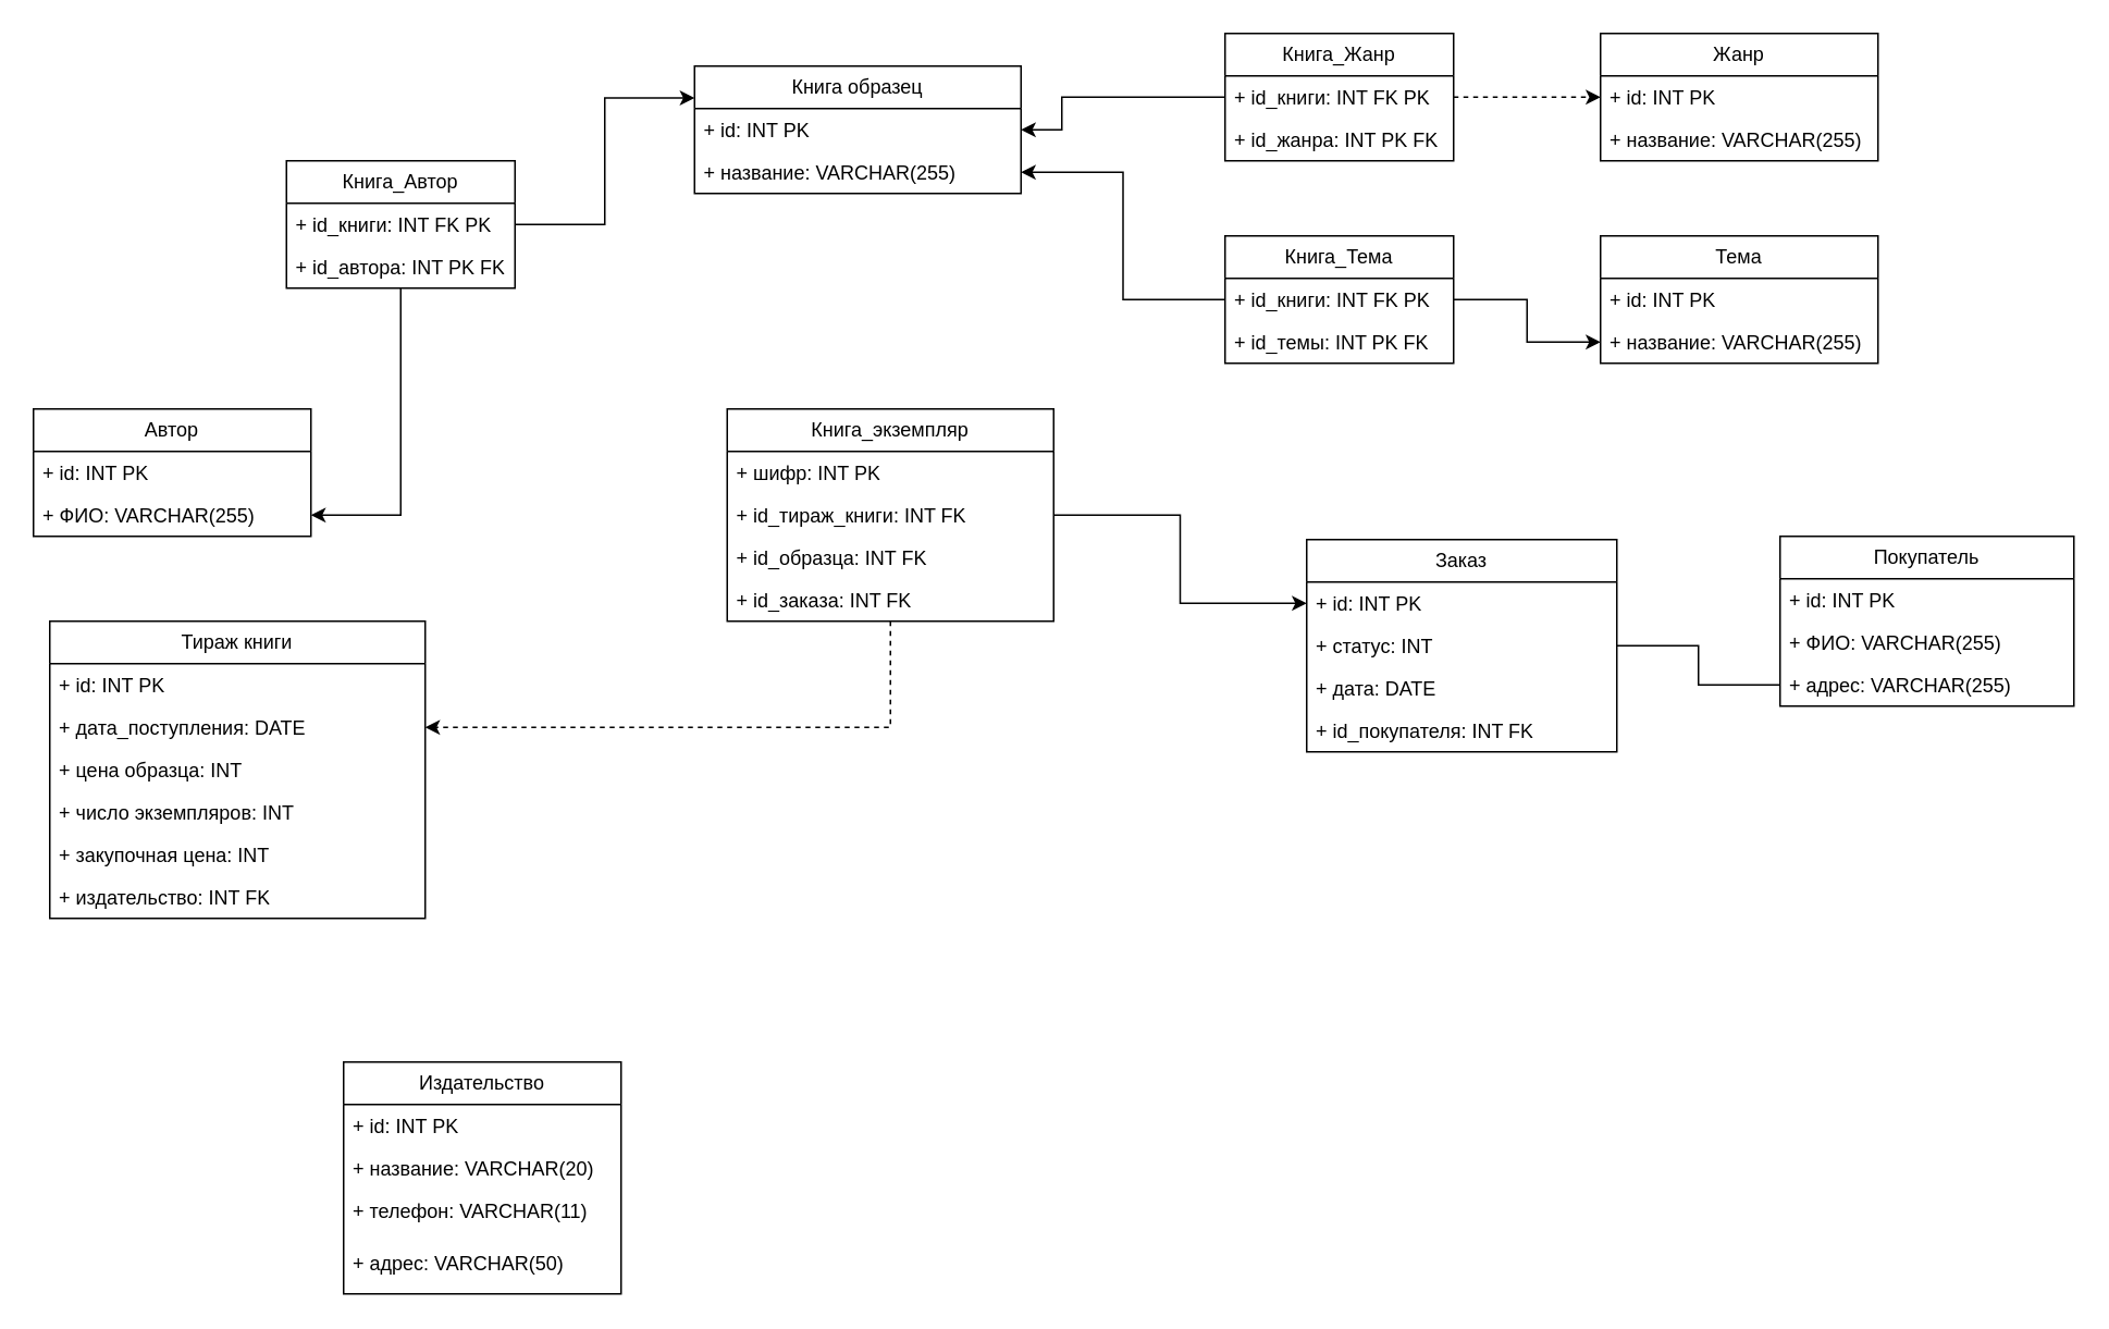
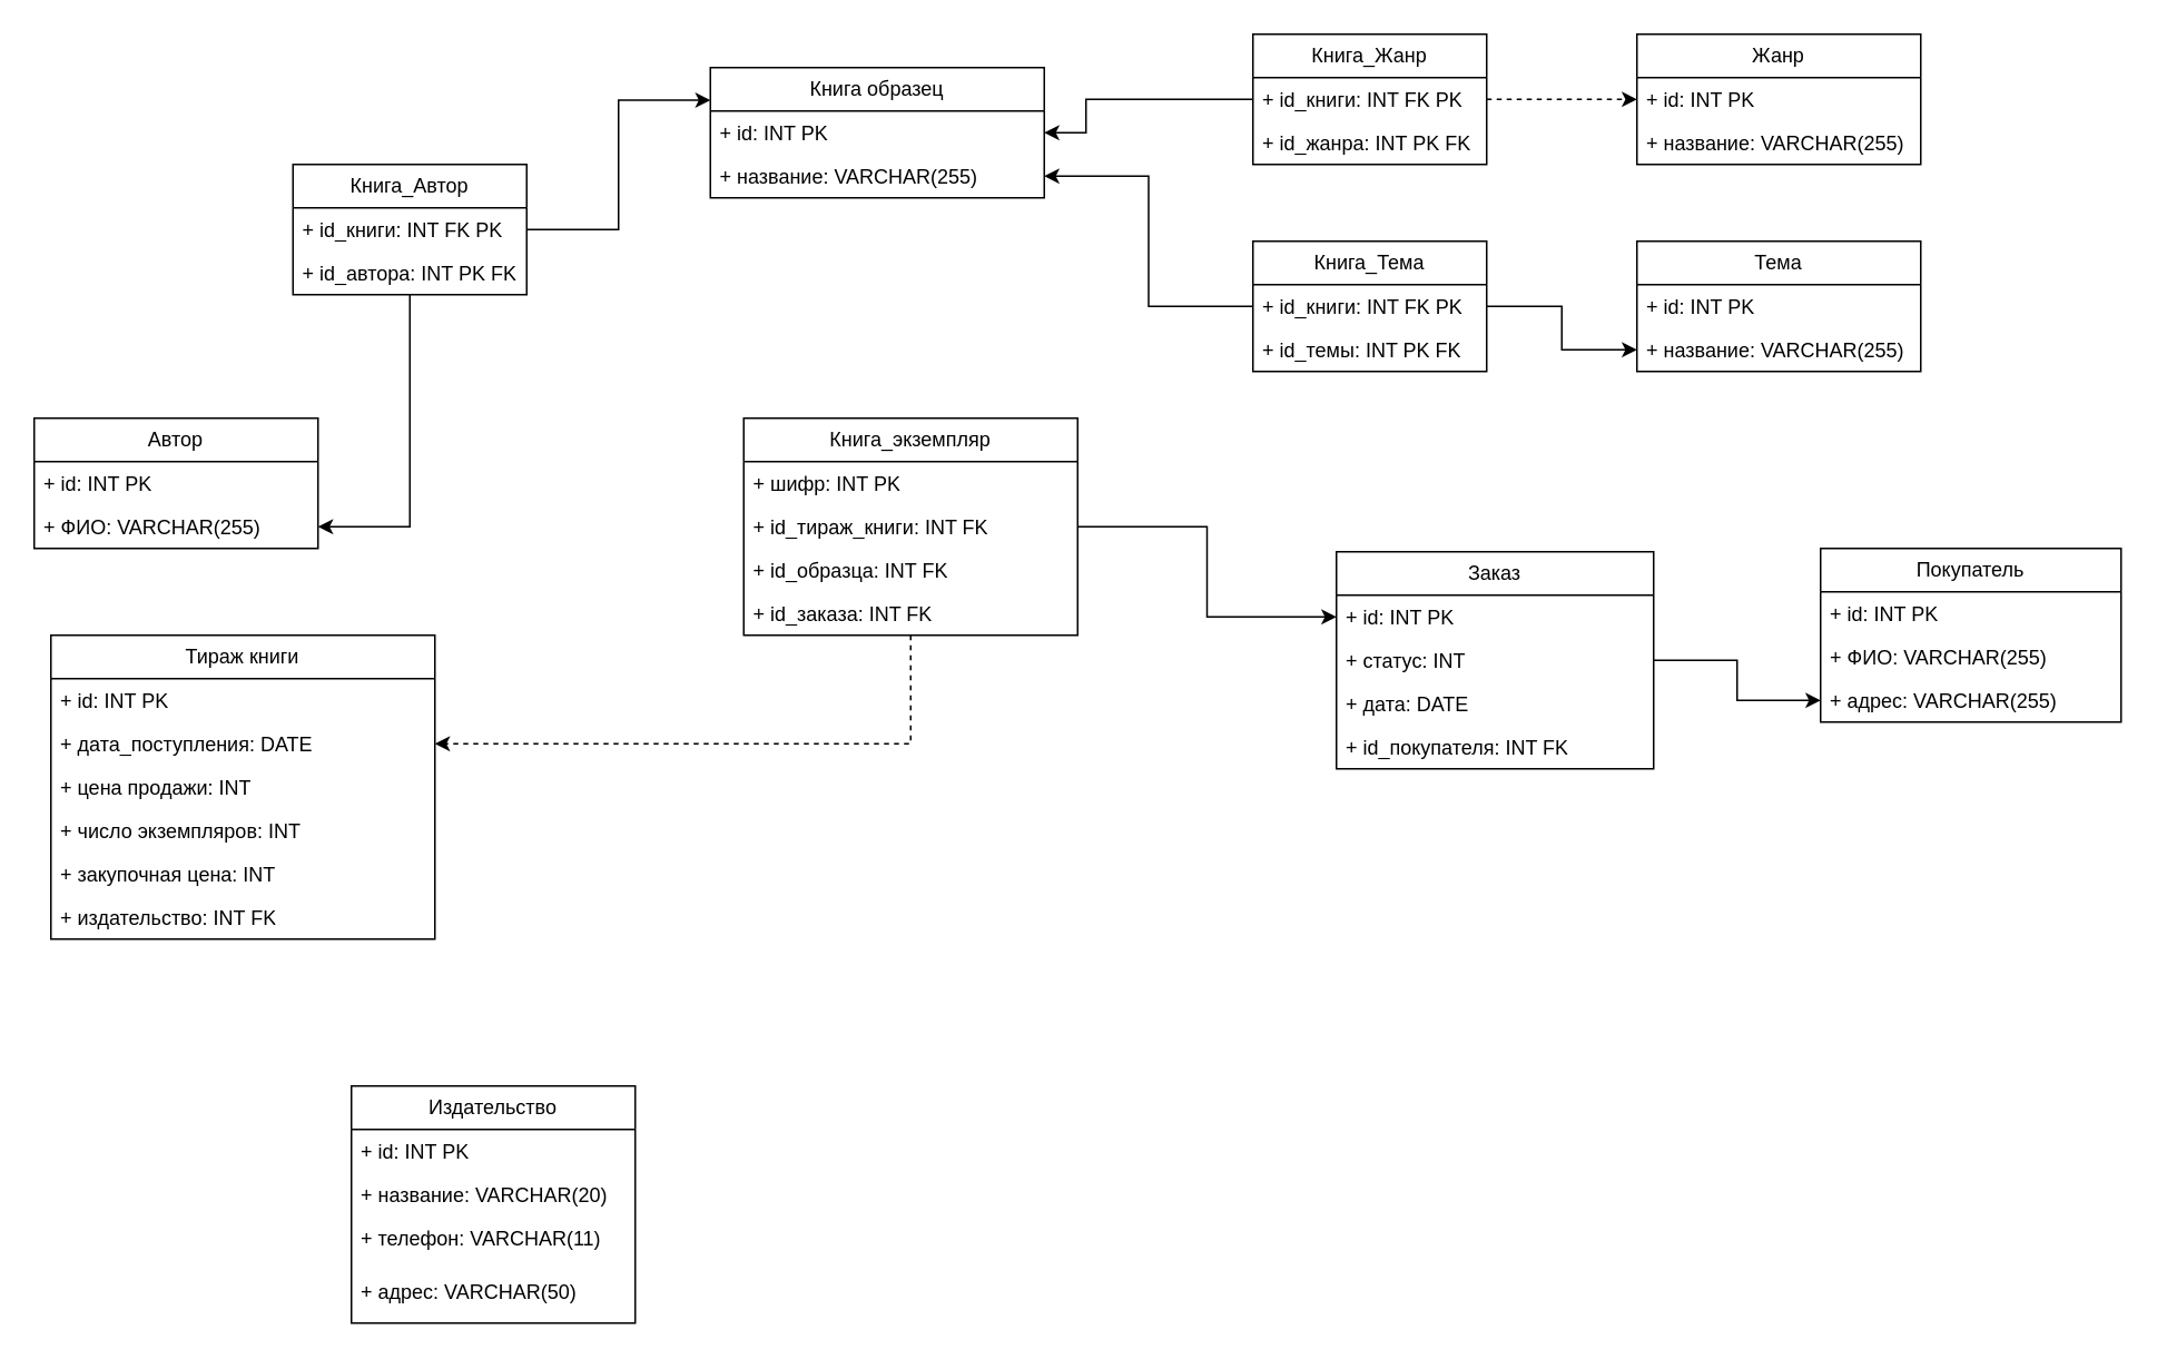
- <mxCell id="14" style="edgeStyle=orthogonalEdgeStyle;rounded=0;orthogonalLoop=1;jettySize=auto;html=1;entryX=0;entryY=0.5;entryDx=0;entryDy=0;endArrow=none;" parent="1" source="15" target="23" edge="1"><mxGeometry relative="1" as="geometry" /></mxCell>
+ <mxCell id="14" style="edgeStyle=orthogonalEdgeStyle;rounded=0;orthogonalLoop=1;jettySize=auto;html=1;entryX=0;entryY=0.5;entryDx=0;entryDy=0;" parent="1" source="15" target="23" edge="1"><mxGeometry relative="1" as="geometry" /></mxCell>
- <mxCell id="10" value="+ цена образца: INT" style="text;strokeColor=none;fillColor=none;align=left;verticalAlign=top;spacingLeft=4;spacingRight=4;overflow=hidden;rotatable=0;points=[[0,0.5],[1,0.5]];portConstraint=eastwest;whiteSpace=wrap;html=1;" parent="7" vertex="1"><mxGeometry y="78" width="230" height="26" as="geometry" /></mxCell>
+ <mxCell id="10" value="+ цена продажи: INT" style="text;strokeColor=none;fillColor=none;align=left;verticalAlign=top;spacingLeft=4;spacingRight=4;overflow=hidden;rotatable=0;points=[[0,0.5],[1,0.5]];portConstraint=eastwest;whiteSpace=wrap;html=1;" parent="7" vertex="1"><mxGeometry y="78" width="230" height="26" as="geometry" /></mxCell>
